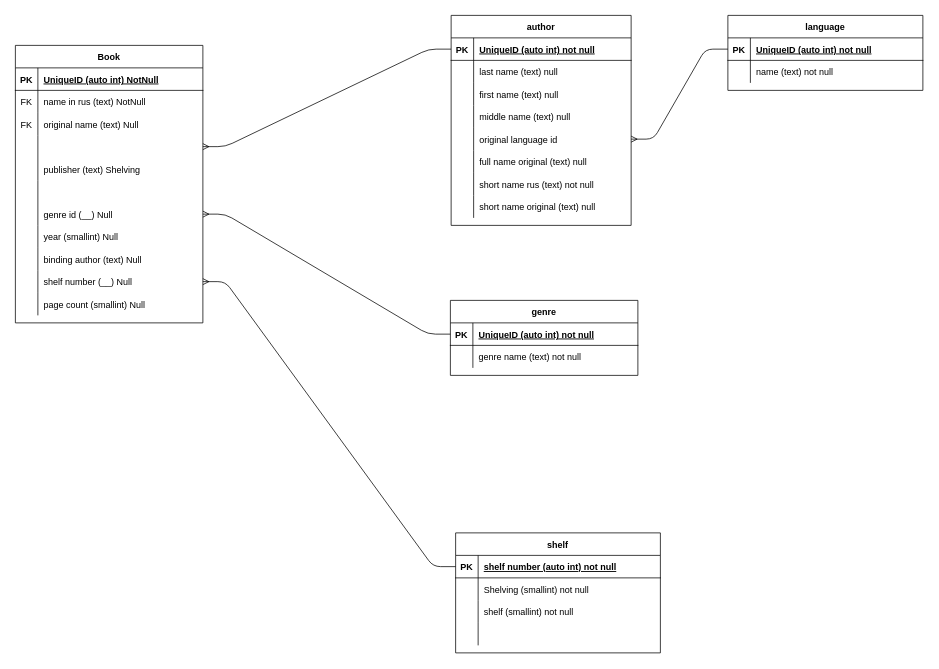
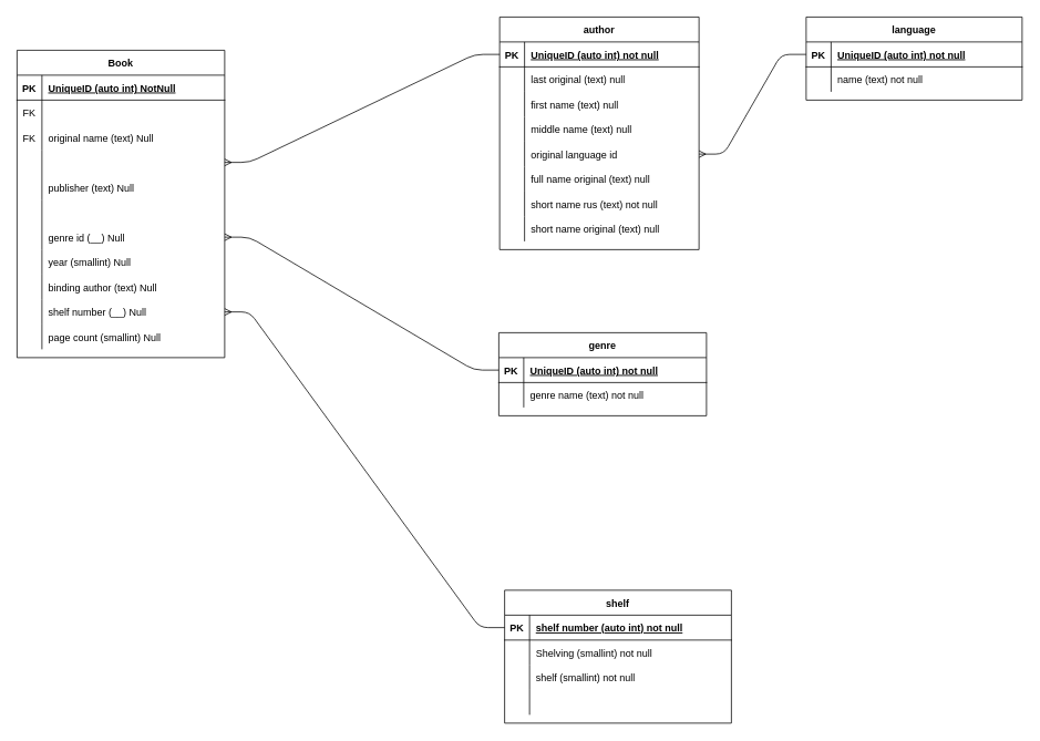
- <mxCell id="54" value="last name (text) null" style="shape=partialRectangle;connectable=0;fillColor=none;top=0;left=0;bottom=0;right=0;align=left;spacingLeft=6;overflow=hidden;" parent="52" vertex="1"><mxGeometry x="30" width="210" height="30" as="geometry"><mxRectangle width="210" height="30" as="alternateBounds" /></mxGeometry></mxCell>
+ <mxCell id="54" value="last original (text) null" style="shape=partialRectangle;connectable=0;fillColor=none;top=0;left=0;bottom=0;right=0;align=left;spacingLeft=6;overflow=hidden;" parent="52" vertex="1"><mxGeometry x="30" width="210" height="30" as="geometry"><mxRectangle width="210" height="30" as="alternateBounds" /></mxGeometry></mxCell>
- <mxCell id="8" value="name in rus (text) NotNull" style="shape=partialRectangle;connectable=0;fillColor=none;top=0;left=0;bottom=0;right=0;align=left;spacingLeft=6;overflow=hidden;" parent="6" vertex="1"><mxGeometry x="30" width="220" height="30" as="geometry" /></mxCell>
- <mxCell id="16" value="publisher (text) Shelving" style="shape=partialRectangle;connectable=0;fillColor=none;top=0;left=0;bottom=0;right=0;align=left;spacingLeft=6;overflow=hidden;" parent="14" vertex="1"><mxGeometry x="30" width="220" height="30" as="geometry" /></mxCell>
+ <mxCell id="16" value="publisher (text) Null" style="shape=partialRectangle;connectable=0;fillColor=none;top=0;left=0;bottom=0;right=0;align=left;spacingLeft=6;overflow=hidden;" parent="14" vertex="1"><mxGeometry x="30" width="220" height="30" as="geometry" /></mxCell>
